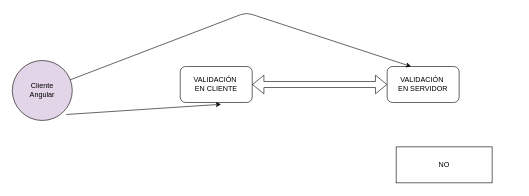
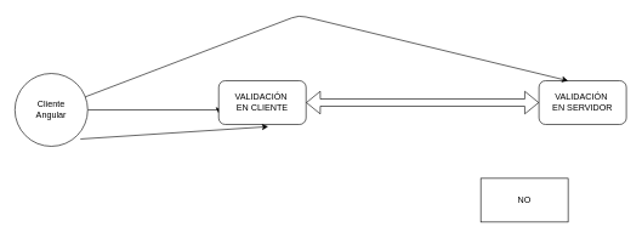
- <mxCell id="6" value="VALIDACIÓN&amp;nbsp;&lt;br&gt;EN SERVIDOR" style="rounded=1;whiteSpace=wrap;html=1;" parent="1" vertex="1"><mxGeometry x="645" y="110" width="120" height="60" as="geometry" /></mxCell>
+ <mxCell id="6" value="VALIDACIÓN&amp;nbsp;&lt;br&gt;EN SERVIDOR" style="rounded=1;whiteSpace=wrap;html=1;" parent="1" vertex="1"><mxGeometry x="740" y="110" width="120" height="60" as="geometry" /></mxCell>
- <mxCell id="3" value="Cliente&lt;br&gt;Angular" style="ellipse;whiteSpace=wrap;html=1;aspect=fixed;fillColor=#e1d5e7;" parent="1" vertex="1"><mxGeometry x="20" y="100" width="100" height="100" as="geometry" /></mxCell>
+ <mxCell id="3" value="Cliente&lt;br&gt;Angular" style="ellipse;whiteSpace=wrap;html=1;aspect=fixed;" parent="1" vertex="1"><mxGeometry x="20" y="100" width="100" height="100" as="geometry" /></mxCell>
+ <mxCell id="2" style="edgeStyle=orthogonalEdgeStyle;rounded=0;orthogonalLoop=1;jettySize=auto;html=1;entryX=0;entryY=0.75;entryDx=0;entryDy=0;" parent="1" source="3" target="4" edge="1"><mxGeometry relative="1" as="geometry"><mxPoint x="820" y="130" as="targetPoint" /><Array as="points"><mxPoint x="300" y="150" /></Array></mxGeometry></mxCell>
- <mxCell id="7" value="NO" style="rounded=0;whiteSpace=wrap;html=1;" parent="1" vertex="1"><mxGeometry x="660" y="244" width="160" height="60" as="geometry" /></mxCell>
+ <mxCell id="7" value="NO" style="rounded=0;whiteSpace=wrap;html=1;" parent="1" vertex="1"><mxGeometry x="660" y="244" width="120" height="60" as="geometry" /></mxCell>
